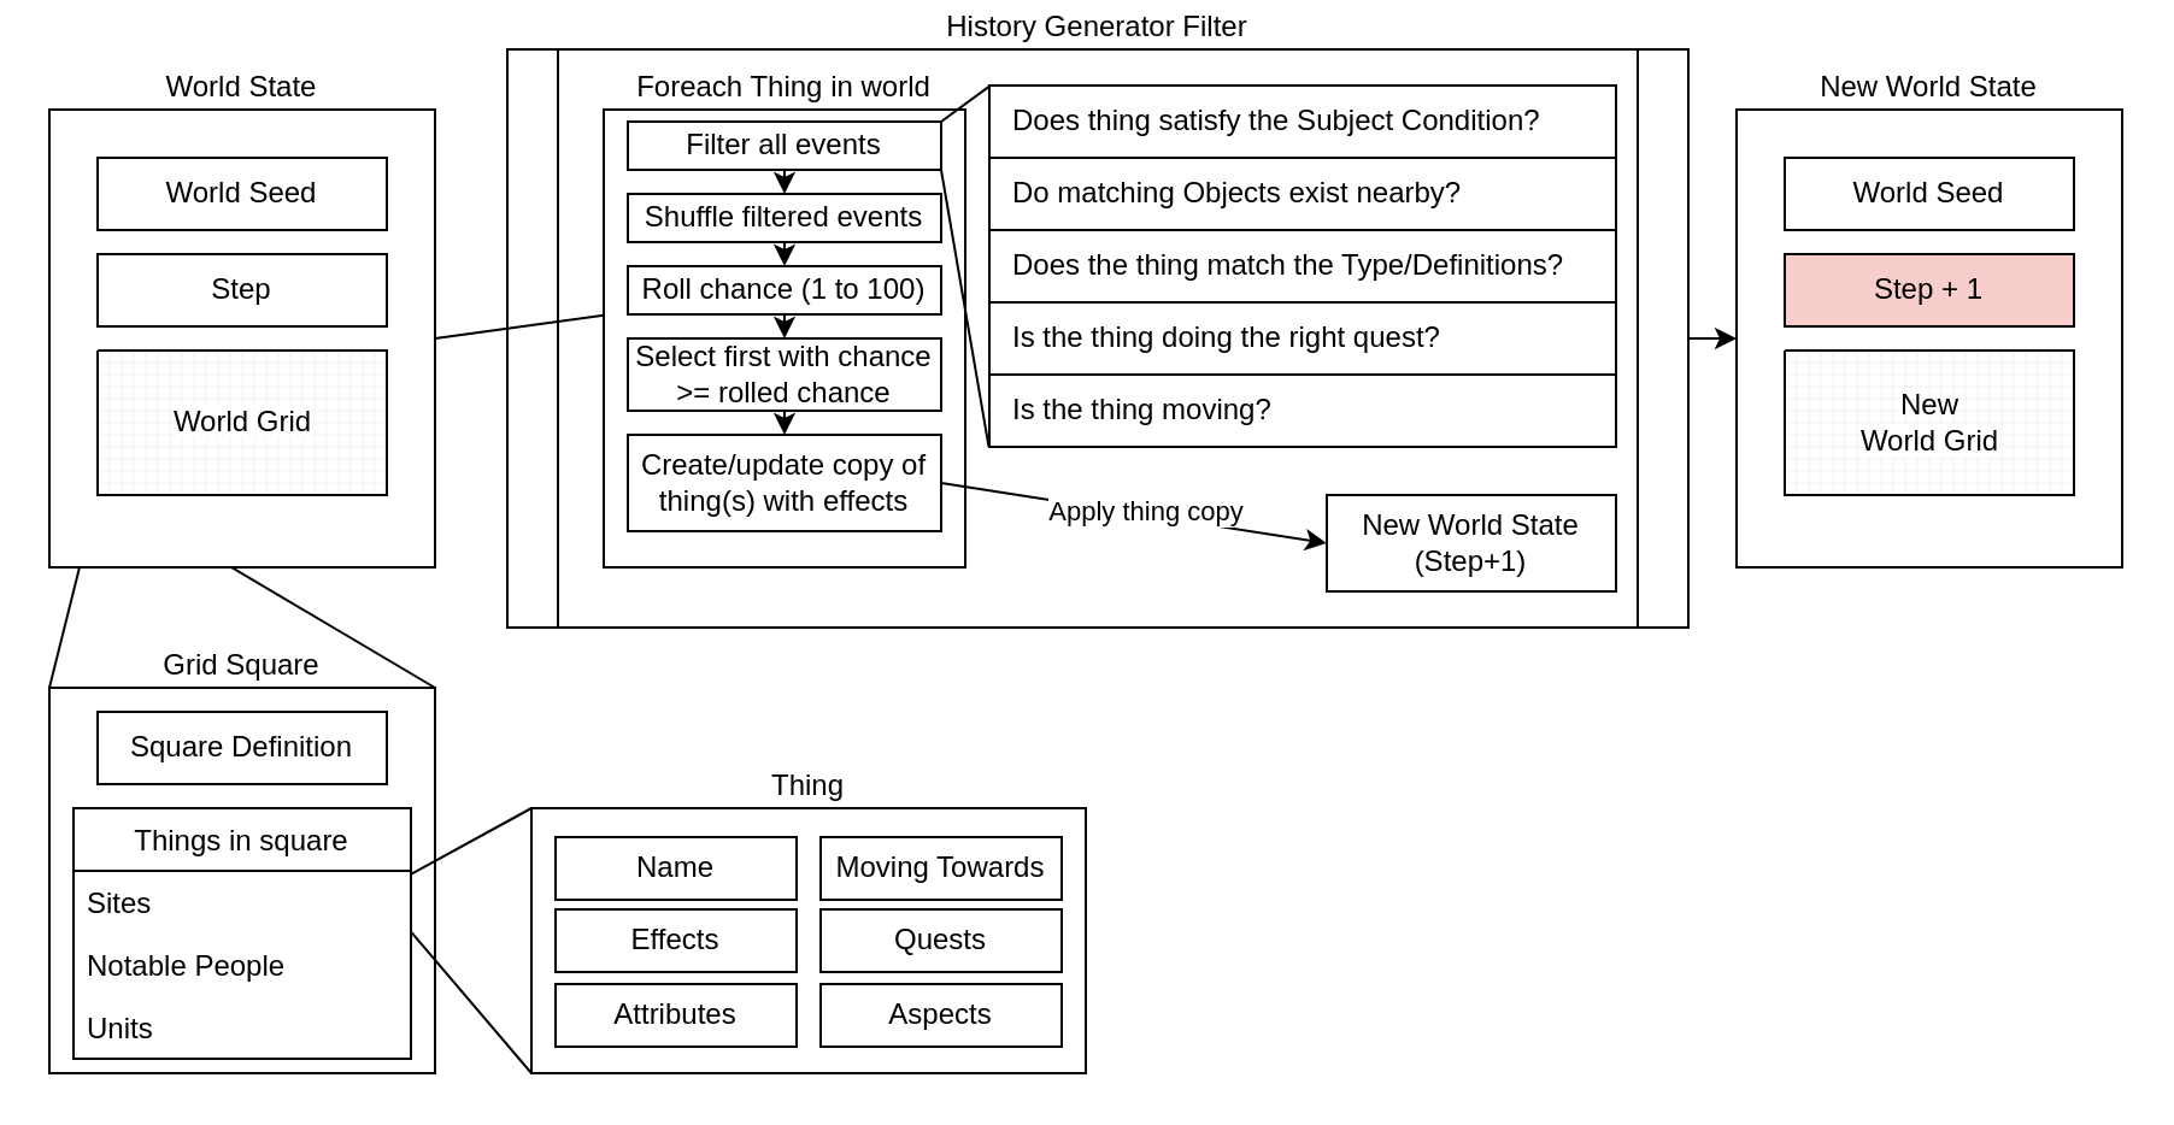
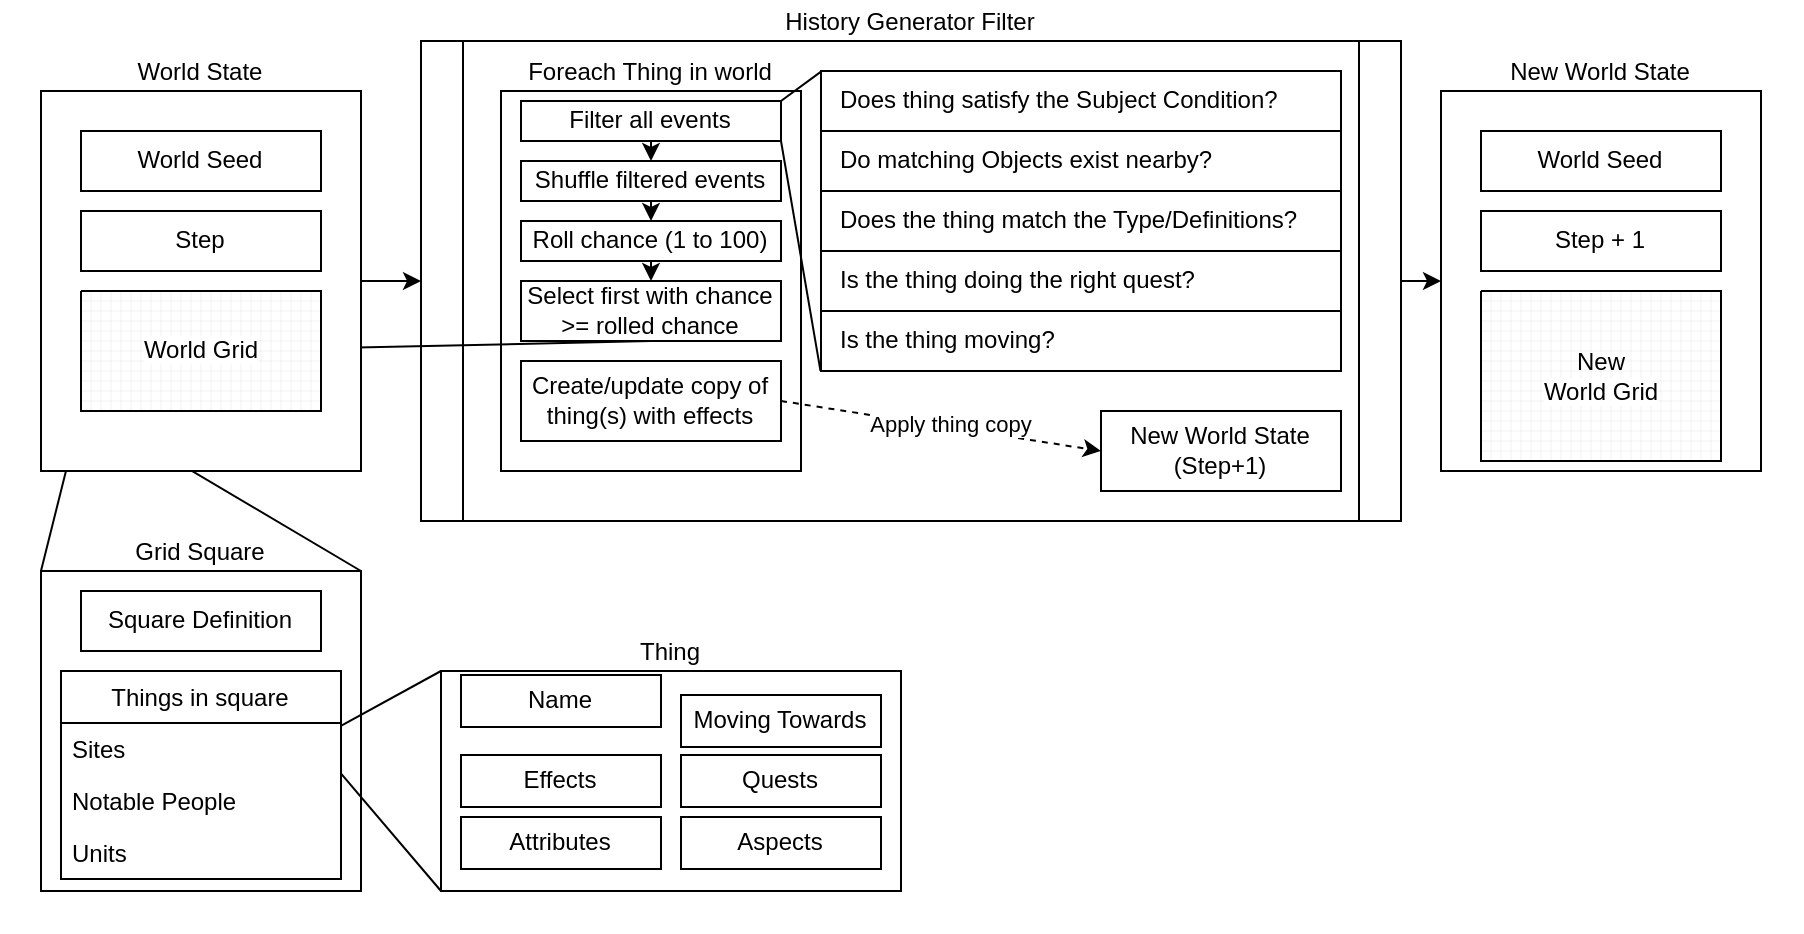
- <mxCell id="53" value="&lt;div&gt;Step + 1&lt;/div&gt;" style="rounded=0;whiteSpace=wrap;html=1;fillColor=#f8cecc;" vertex="1" parent="49"><mxGeometry x="20" y="60" width="120" height="30" as="geometry" /></mxCell>
+ <mxCell id="53" value="&lt;div&gt;Step + 1&lt;/div&gt;" style="rounded=0;whiteSpace=wrap;html=1;" vertex="1" parent="49"><mxGeometry x="20" y="60" width="120" height="30" as="geometry" /></mxCell>
- <mxCell id="18" value="" style="endArrow=classic;html=1;exitX=1;exitY=0.5;exitDx=0;exitDy=0;" parent="1" source="45" target="22" edge="1"><mxGeometry width="50" height="50" relative="1" as="geometry"><mxPoint x="360" y="225" as="sourcePoint" /><mxPoint x="410" y="175" as="targetPoint" /></mxGeometry></mxCell>
+ <mxCell id="18" value="" style="endArrow=classic;html=1;exitX=1;exitY=0.5;exitDx=0;exitDy=0;entryX=0;entryY=0.5;entryDx=0;entryDy=0;" parent="1" source="45" target="3" edge="1"><mxGeometry width="50" height="50" relative="1" as="geometry"><mxPoint x="360" y="225" as="sourcePoint" /><mxPoint x="410" y="175" as="targetPoint" /></mxGeometry></mxCell>
- <mxCell id="30" value="" style="endArrow=classic;html=1;exitX=0.5;exitY=1;exitDx=0;exitDy=0;entryX=0.5;entryY=0;entryDx=0;entryDy=0;" parent="20" source="25" target="26" edge="1"><mxGeometry width="50" height="50" relative="1" as="geometry"><mxPoint x="380" y="370" as="sourcePoint" /><mxPoint x="430" y="320" as="targetPoint" /></mxGeometry></mxCell>
+ <mxCell id="30" value="" style="endArrow=classic;html=1;exitX=0.5;exitY=1;exitDx=0;exitDy=0;" parent="20" source="25" target="46" edge="1"><mxGeometry width="50" height="50" relative="1" as="geometry"><mxPoint x="380" y="370" as="sourcePoint" /><mxPoint x="430" y="320" as="targetPoint" /></mxGeometry></mxCell>
- <mxCell id="51" value="New&lt;br&gt;&lt;div&gt;&lt;span style=&quot;background-color: rgb(255 , 255 , 255)&quot;&gt;World Grid&lt;/span&gt;&lt;/div&gt;" style="verticalLabelPosition=middle;verticalAlign=middle;html=1;shape=mxgraph.basic.patternFillRect;fillStyle=grid;step=5;fillStrokeWidth=0.2;fillStrokeColor=#dddddd;labelPosition=center;align=center;" vertex="1" parent="49"><mxGeometry x="20" y="100" width="120" height="60" as="geometry" /></mxCell>
+ <mxCell id="51" value="New&lt;br&gt;&lt;div&gt;&lt;span style=&quot;background-color: rgb(255 , 255 , 255)&quot;&gt;World Grid&lt;/span&gt;&lt;/div&gt;" style="verticalLabelPosition=middle;verticalAlign=middle;html=1;shape=mxgraph.basic.patternFillRect;fillStyle=grid;step=5;fillStrokeWidth=0.2;fillStrokeColor=#dddddd;labelPosition=center;align=center;" vertex="1" parent="49"><mxGeometry x="20" y="100" width="120" height="85" as="geometry" /></mxCell>
- <mxCell id="39" value="" style="endArrow=classic;html=1;exitX=1;exitY=0.5;exitDx=0;exitDy=0;entryX=0;entryY=0.5;entryDx=0;entryDy=0;" parent="1" source="26" target="19" edge="1"><mxGeometry width="50" height="50" relative="1" as="geometry"><mxPoint x="530" y="135" as="sourcePoint" /><mxPoint x="580" y="85" as="targetPoint" /></mxGeometry></mxCell>
+ <mxCell id="39" value="" style="endArrow=classic;html=1;exitX=1;exitY=0.5;exitDx=0;exitDy=0;entryX=0;entryY=0.5;entryDx=0;entryDy=0;dashed=1;" parent="1" source="26" target="19" edge="1"><mxGeometry width="50" height="50" relative="1" as="geometry"><mxPoint x="530" y="135" as="sourcePoint" /><mxPoint x="580" y="85" as="targetPoint" /></mxGeometry></mxCell>
- <mxCell id="13" value="Name" style="rounded=0;whiteSpace=wrap;html=1;" parent="1" vertex="1"><mxGeometry x="230" y="347" width="100" height="26" as="geometry" /></mxCell>
+ <mxCell id="13" value="Name" style="rounded=0;whiteSpace=wrap;html=1;" parent="1" vertex="1"><mxGeometry x="230" y="337" width="100" height="26" as="geometry" /></mxCell>
